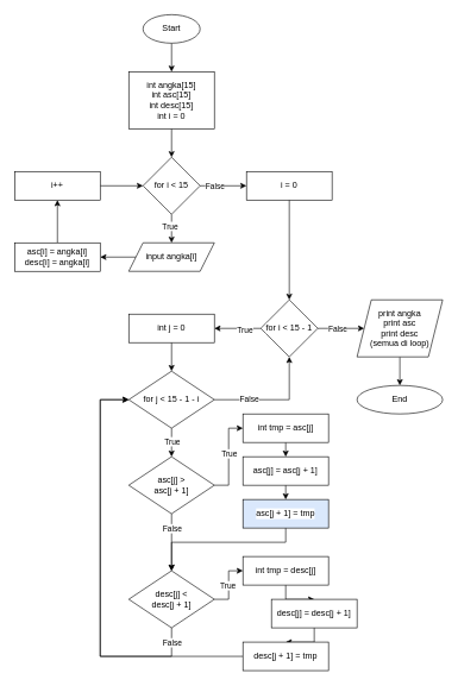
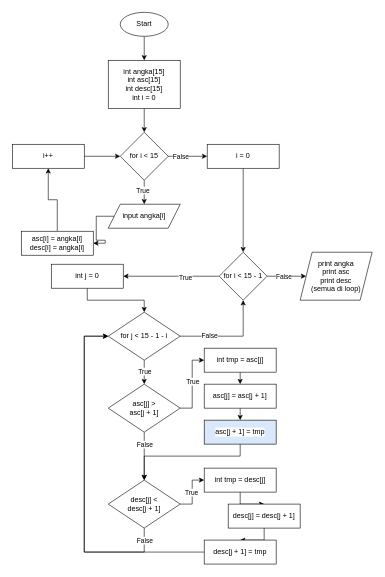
- <mxCell id="16" value="&lt;div&gt;asc[i] = angka[i]&lt;/div&gt;&lt;div&gt;desc[i] = angka[i]&lt;br&gt;&lt;/div&gt;" style="rounded=0;whiteSpace=wrap;html=1;labelBackgroundColor=default;textShadow=0;" vertex="1" parent="1"><mxGeometry x="20" y="340" width="120" height="40" as="geometry" /></mxCell>
+ <mxCell id="16" value="&lt;div&gt;asc[i] = angka[i]&lt;/div&gt;&lt;div&gt;desc[i] = angka[i]&lt;br&gt;&lt;/div&gt;" style="rounded=0;whiteSpace=wrap;html=1;labelBackgroundColor=default;textShadow=0;" vertex="1" parent="1"><mxGeometry x="35" y="385" width="120" height="40" as="geometry" /></mxCell>
- <mxCell id="30" value="int j = 0" style="rounded=0;whiteSpace=wrap;html=1;labelBackgroundColor=default;textShadow=0;" vertex="1" parent="1"><mxGeometry x="180" y="440" width="120" height="40" as="geometry" /></mxCell>
+ <mxCell id="30" value="int j = 0" style="rounded=0;whiteSpace=wrap;html=1;labelBackgroundColor=default;textShadow=0;" vertex="1" parent="1"><mxGeometry x="85" y="440" width="120" height="40" as="geometry" /></mxCell>
- <mxCell id="53" value="" style="edgeStyle=orthogonalEdgeStyle;rounded=0;orthogonalLoop=1;jettySize=auto;html=1;labelBackgroundColor=default;textShadow=0;" edge="1" parent="1" source="54" target="55"><mxGeometry relative="1" as="geometry" /></mxCell>
- <mxCell id="55" value="End" style="ellipse;whiteSpace=wrap;html=1;labelBackgroundColor=default;textShadow=0;" vertex="1" parent="1"><mxGeometry x="500" y="540" width="120" height="40" as="geometry" /></mxCell>
